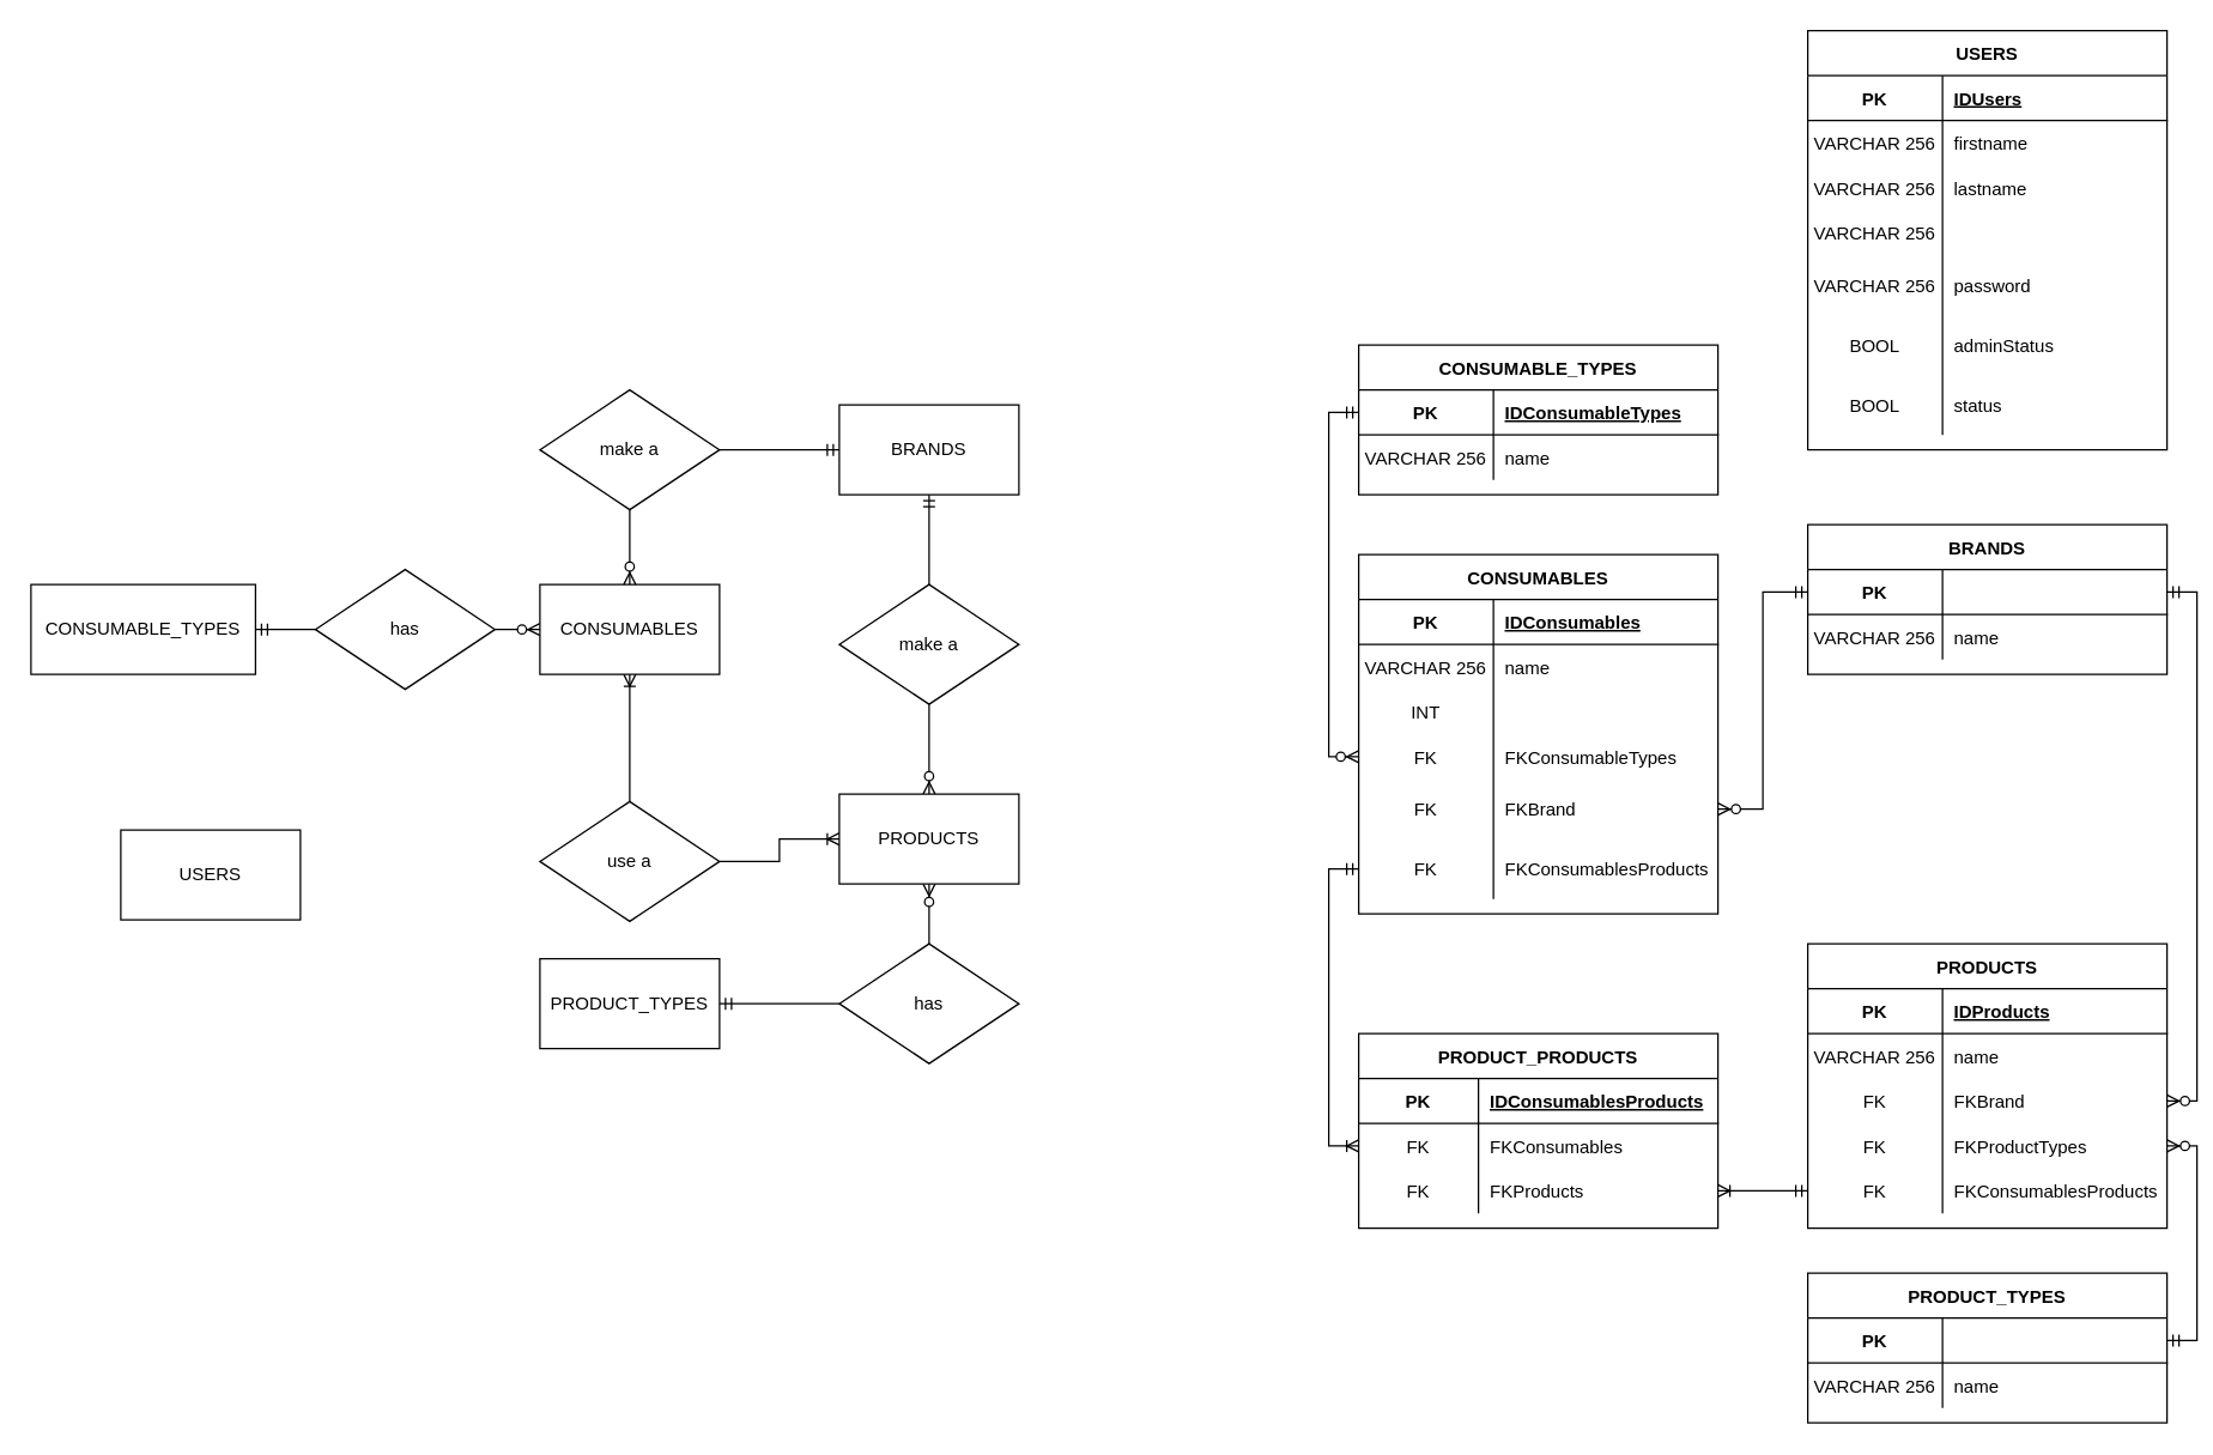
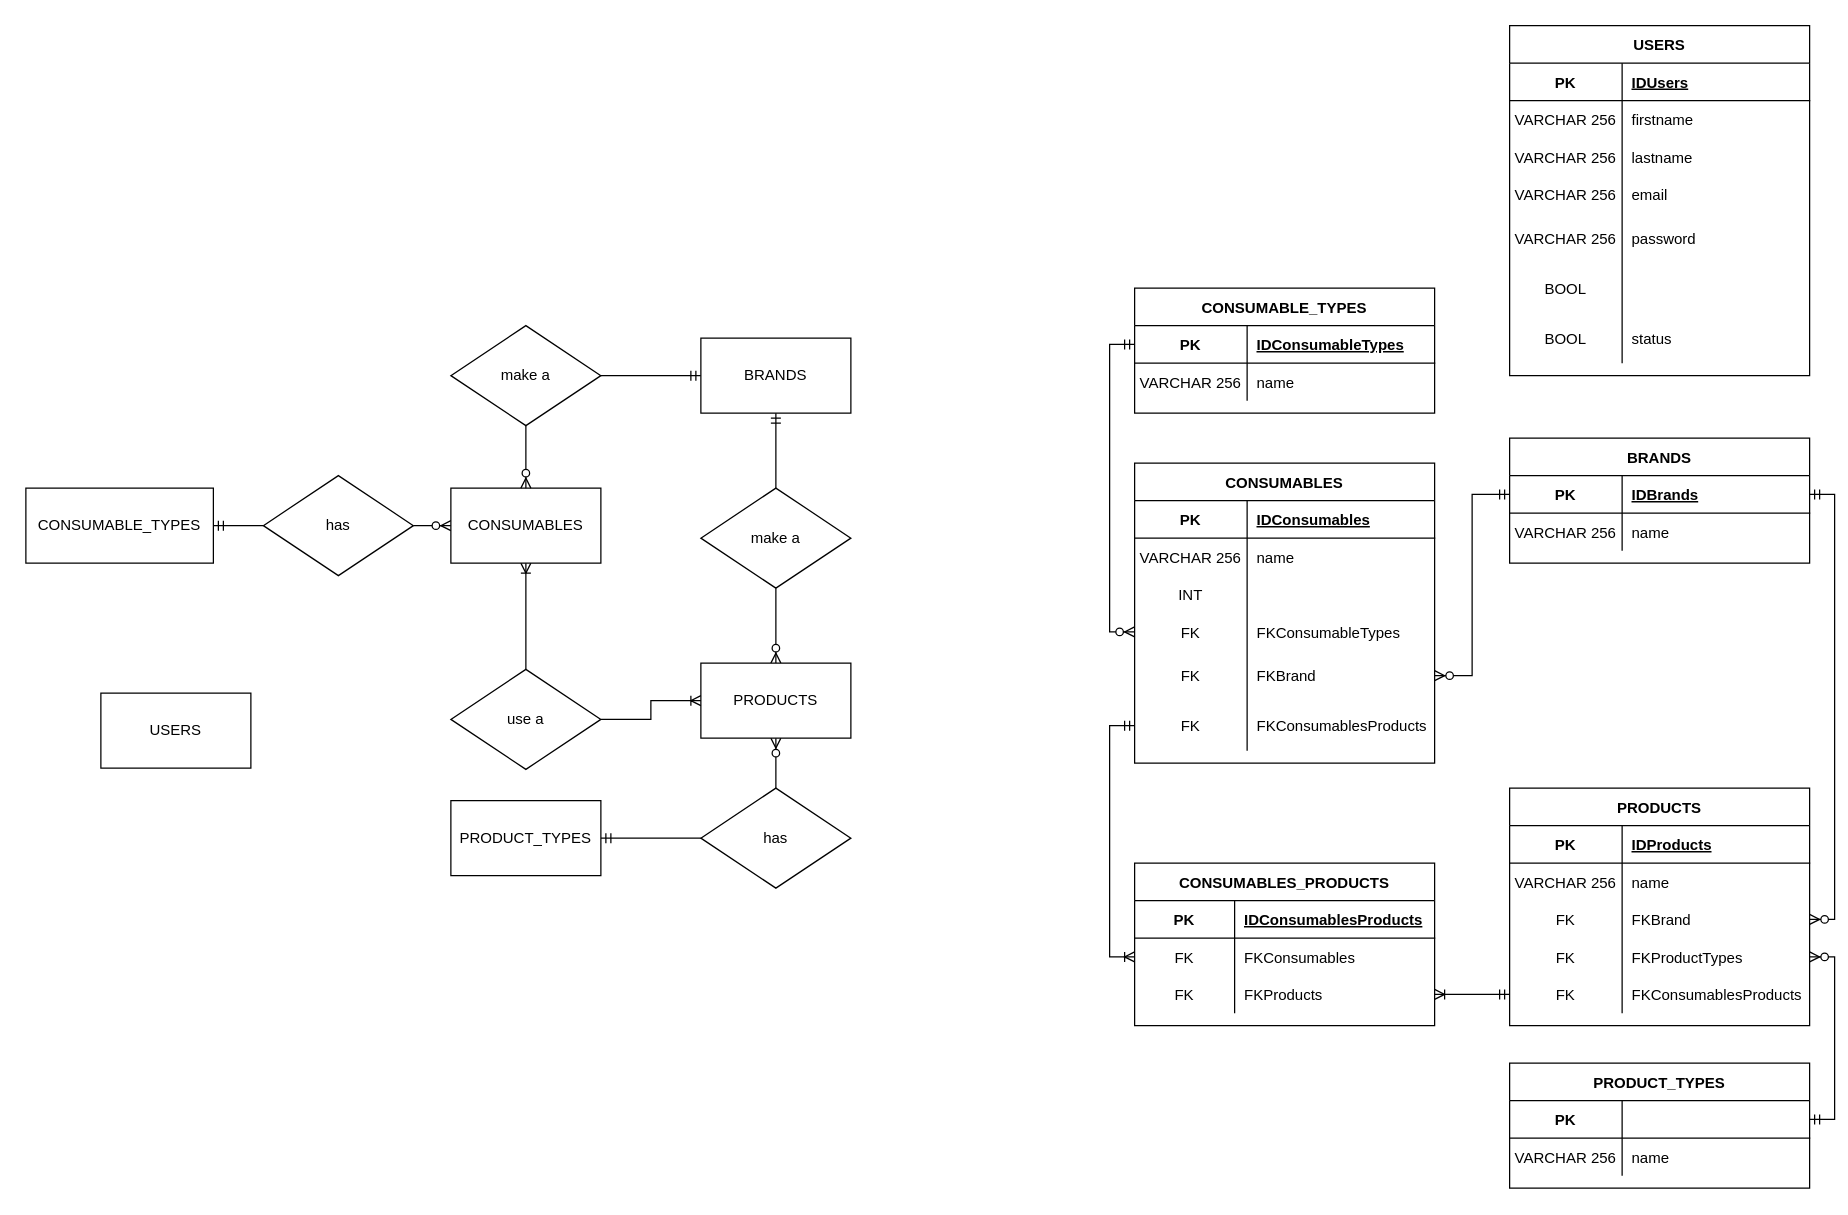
+ <mxCell id="29" value="email" style="shape=partialRectangle;connectable=0;fillColor=none;top=0;left=0;bottom=0;right=0;align=left;spacingLeft=6;overflow=hidden;" vertex="1" parent="27"><mxGeometry x="90" width="150" height="30" as="geometry" /></mxCell>
- <mxCell id="35" value="adminStatus" style="shape=partialRectangle;connectable=0;fillColor=none;top=0;left=0;bottom=0;right=0;align=left;spacingLeft=6;overflow=hidden;" vertex="1" parent="33"><mxGeometry x="90" width="150" height="40" as="geometry" /></mxCell>
+ <mxCell id="105" value="IDBrands" style="shape=partialRectangle;connectable=0;fillColor=none;top=0;left=0;bottom=0;right=0;align=left;spacingLeft=6;fontStyle=5;overflow=hidden;" vertex="1" parent="103"><mxGeometry x="90" width="150" height="30" as="geometry" /></mxCell>
- <mxCell id="92" value="PRODUCT_PRODUCTS" style="shape=table;startSize=30;container=1;collapsible=1;childLayout=tableLayout;fixedRows=1;rowLines=0;fontStyle=1;align=center;resizeLast=1;" vertex="1" parent="1"><mxGeometry x="907" y="690" width="240" height="130" as="geometry"><mxRectangle x="970" y="120" width="70" height="30" as="alternateBounds" /></mxGeometry></mxCell>
+ <mxCell id="92" value="CONSUMABLES_PRODUCTS" style="shape=table;startSize=30;container=1;collapsible=1;childLayout=tableLayout;fixedRows=1;rowLines=0;fontStyle=1;align=center;resizeLast=1;" vertex="1" parent="1"><mxGeometry x="907" y="690" width="240" height="130" as="geometry"><mxRectangle x="970" y="120" width="70" height="30" as="alternateBounds" /></mxGeometry></mxCell>
